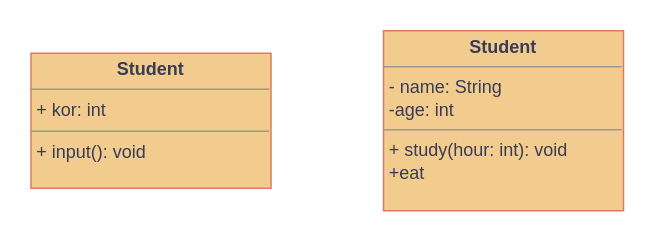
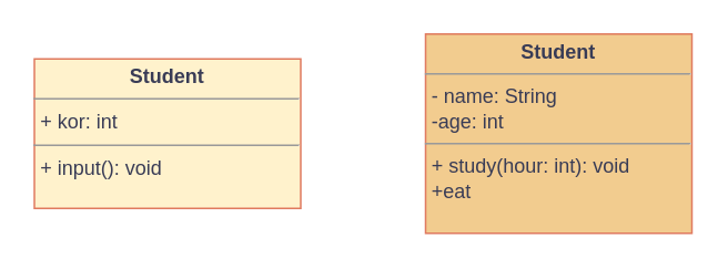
- <mxCell id="2" value="&lt;p style=&quot;margin:0px;margin-top:4px;text-align:center;&quot;&gt;&lt;b&gt;Student&lt;/b&gt;&lt;/p&gt;&lt;hr size=&quot;1&quot;&gt;&lt;p style=&quot;margin:0px;margin-left:4px;&quot;&gt;+ kor: int&lt;/p&gt;&lt;hr size=&quot;1&quot;&gt;&lt;p style=&quot;margin:0px;margin-left:4px;&quot;&gt;+ input(): void&lt;/p&gt;" style="verticalAlign=top;align=left;overflow=fill;fontSize=12;fontFamily=Helvetica;html=1;whiteSpace=wrap;strokeColor=#E07A5F;fontColor=#393C56;fillColor=#F2CC8F;labelBackgroundColor=none;" parent="1" vertex="1"><mxGeometry x="20" y="35" width="160" height="90" as="geometry" /></mxCell>
+ <mxCell id="2" value="&lt;p style=&quot;margin:0px;margin-top:4px;text-align:center;&quot;&gt;&lt;b&gt;Student&lt;/b&gt;&lt;/p&gt;&lt;hr size=&quot;1&quot;&gt;&lt;p style=&quot;margin:0px;margin-left:4px;&quot;&gt;+ kor: int&lt;/p&gt;&lt;hr size=&quot;1&quot;&gt;&lt;p style=&quot;margin:0px;margin-left:4px;&quot;&gt;+ input(): void&lt;/p&gt;" style="verticalAlign=top;align=left;overflow=fill;fontSize=12;fontFamily=Helvetica;html=1;whiteSpace=wrap;strokeColor=#E07A5F;fontColor=#393C56;fillColor=#fff2cc;labelBackgroundColor=none;" parent="1" vertex="1"><mxGeometry x="20" y="35" width="160" height="90" as="geometry" /></mxCell>
